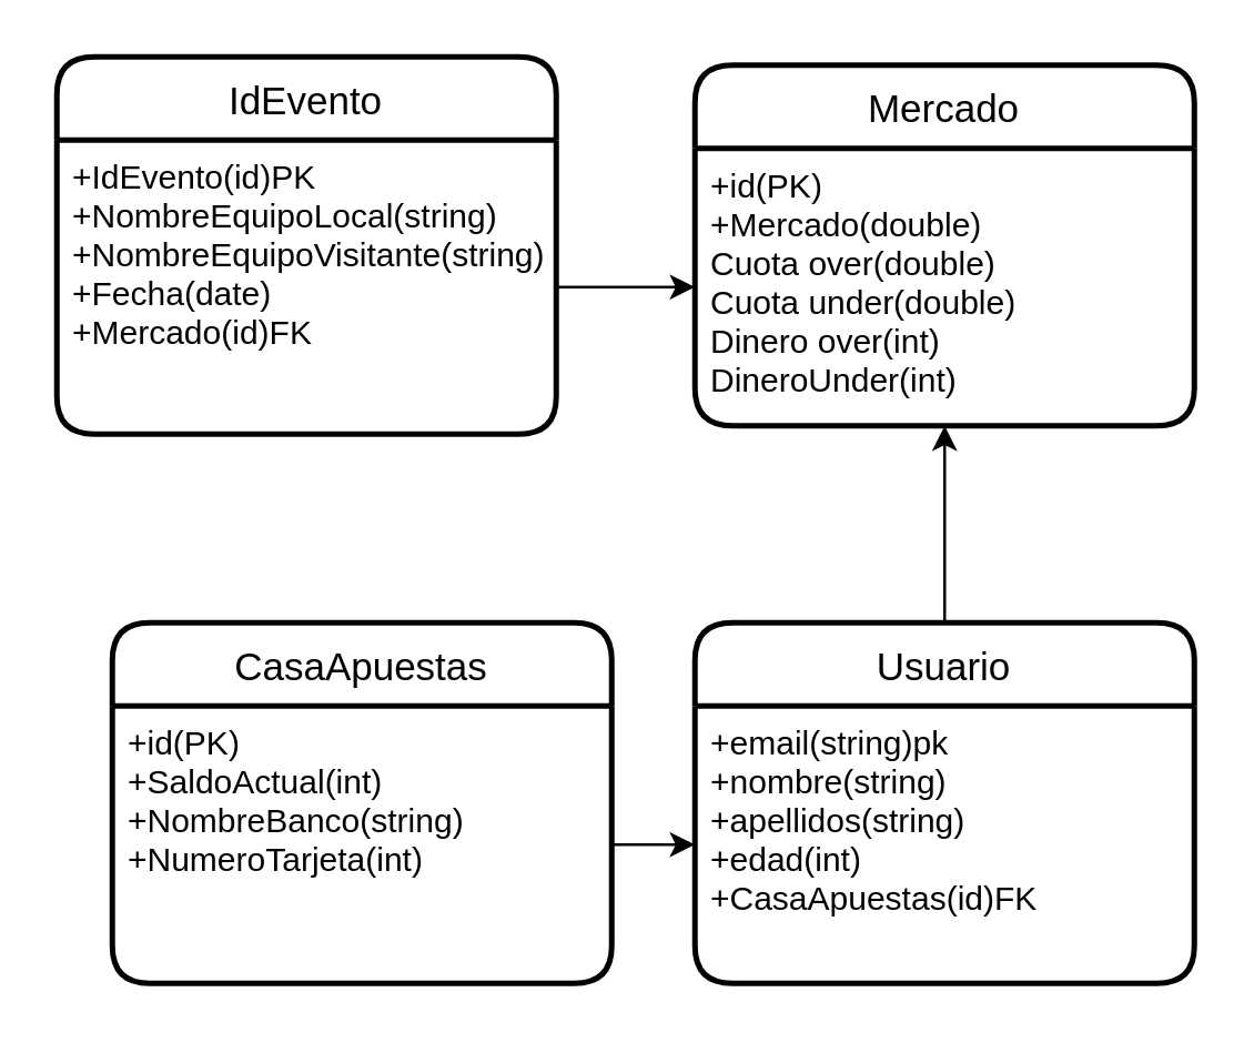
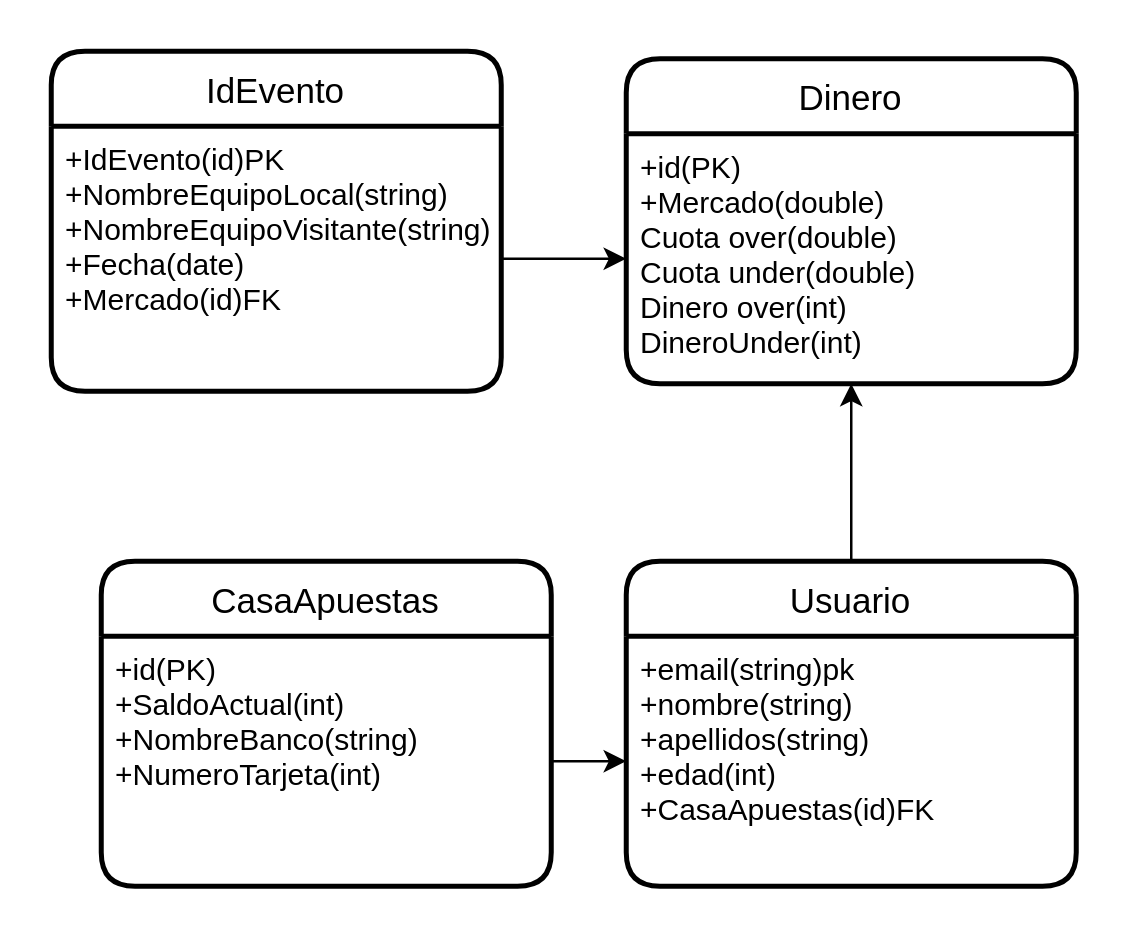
- <mxCell id="3" value="Mercado" style="swimlane;childLayout=stackLayout;horizontal=1;startSize=30;horizontalStack=0;rounded=1;fontSize=14;fontStyle=0;strokeWidth=2;resizeParent=0;resizeLast=1;shadow=0;dashed=0;align=center;" parent="1" vertex="1"><mxGeometry x="250" y="23" width="180" height="130" as="geometry" /></mxCell>
+ <mxCell id="3" value="Dinero" style="swimlane;childLayout=stackLayout;horizontal=1;startSize=30;horizontalStack=0;rounded=1;fontSize=14;fontStyle=0;strokeWidth=2;resizeParent=0;resizeLast=1;shadow=0;dashed=0;align=center;" parent="1" vertex="1"><mxGeometry x="250" y="23" width="180" height="130" as="geometry" /></mxCell>
